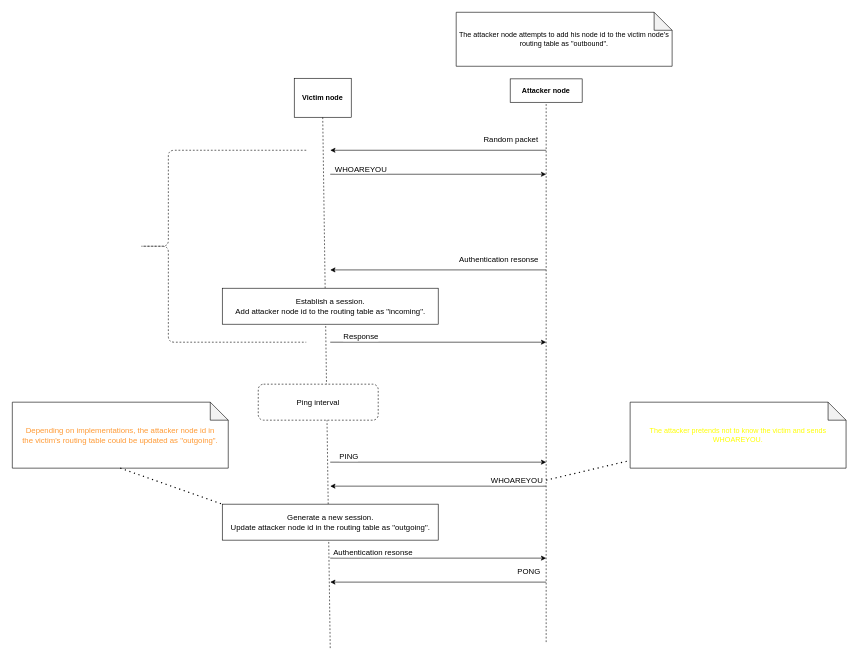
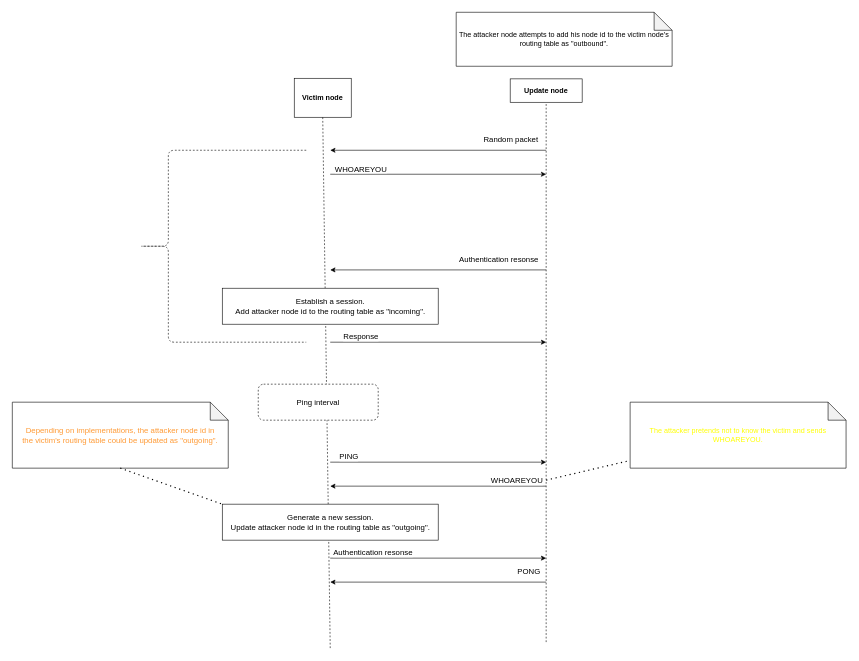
- <mxCell id="3" value="Attacker node" style="rounded=0;whiteSpace=wrap;html=1;fontStyle=1" parent="1" vertex="1"><mxGeometry x="850" y="131" width="120" height="39" as="geometry" /></mxCell>
+ <mxCell id="3" value="Update node" style="rounded=0;whiteSpace=wrap;html=1;fontStyle=1" parent="1" vertex="1"><mxGeometry x="850" y="131" width="120" height="39" as="geometry" /></mxCell>
